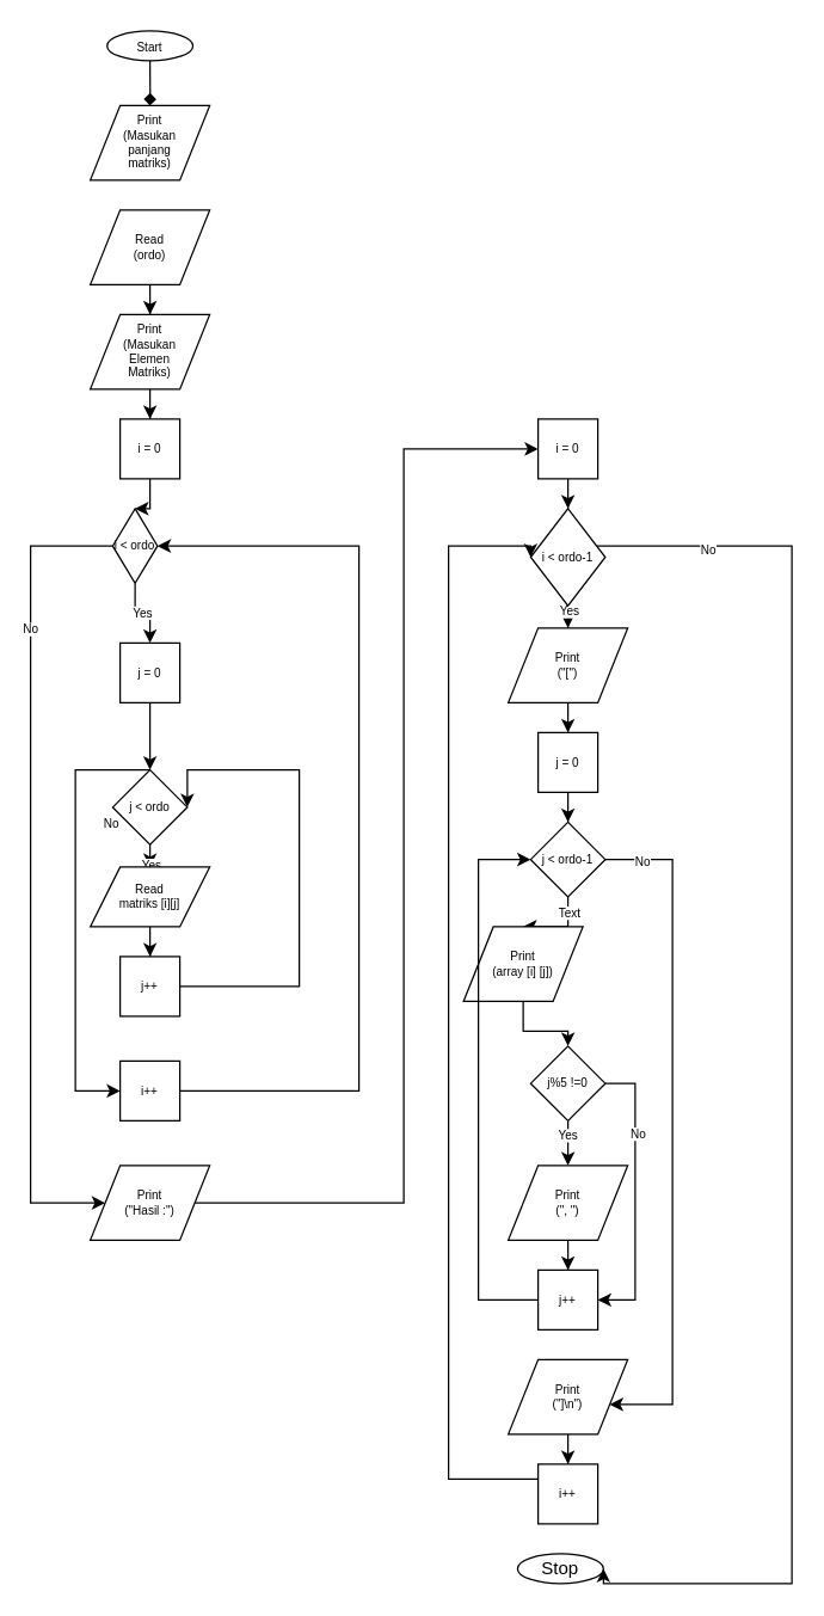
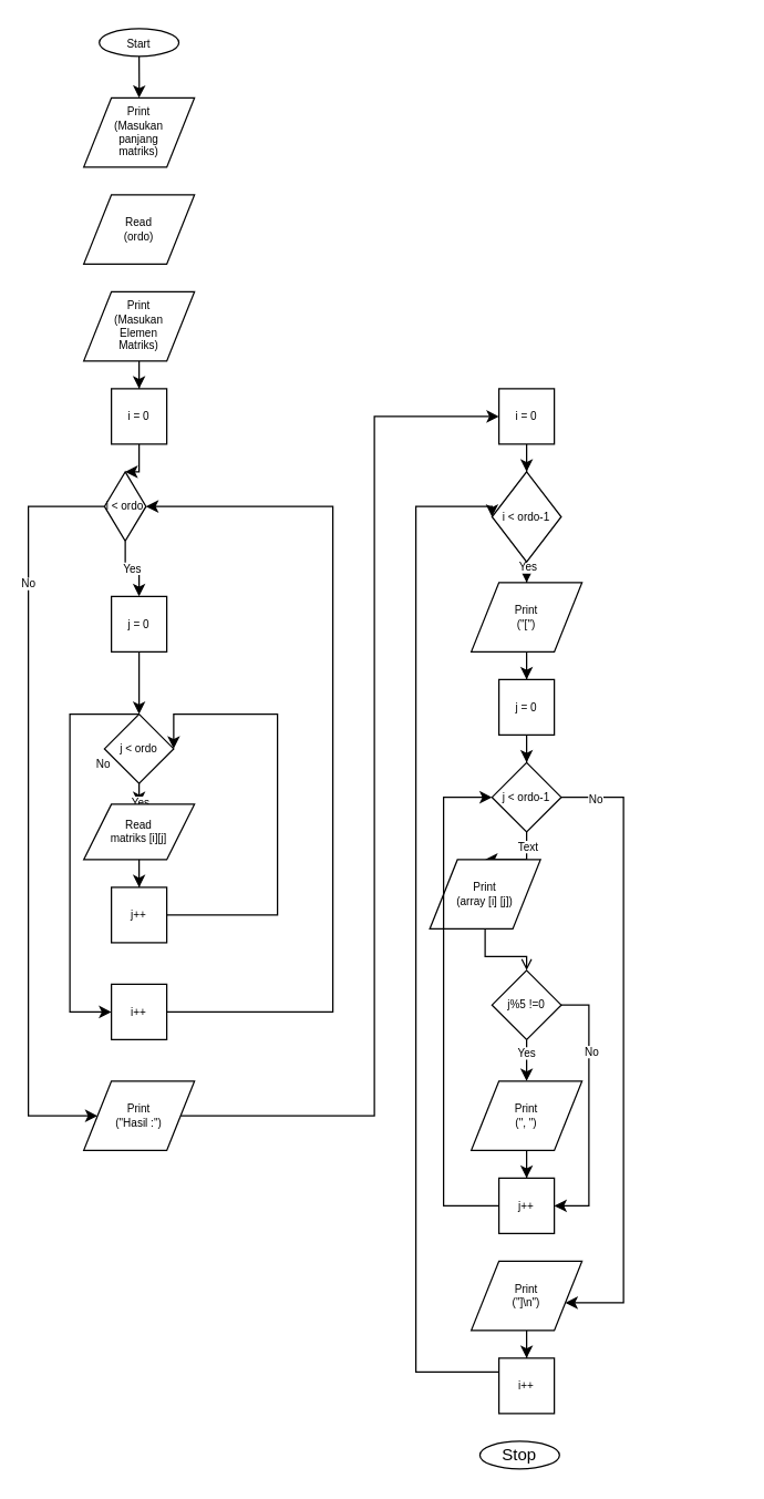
- <mxCell id="2" style="edgeStyle=orthogonalEdgeStyle;rounded=0;orthogonalLoop=1;jettySize=auto;html=1;entryX=0.5;entryY=0;entryDx=0;entryDy=0;fontSize=8;endArrow=diamond;" edge="1" parent="1" source="3" target="4"><mxGeometry relative="1" as="geometry" /></mxCell>
+ <mxCell id="2" style="edgeStyle=orthogonalEdgeStyle;rounded=0;orthogonalLoop=1;jettySize=auto;html=1;entryX=0.5;entryY=0;entryDx=0;entryDy=0;fontSize=8;" edge="1" parent="1" source="3" target="4"><mxGeometry relative="1" as="geometry" /></mxCell>
- <mxCell id="5" style="edgeStyle=orthogonalEdgeStyle;rounded=0;orthogonalLoop=1;jettySize=auto;html=1;entryX=0.5;entryY=0;entryDx=0;entryDy=0;fontSize=8;" edge="1" parent="1" source="6" target="8"><mxGeometry relative="1" as="geometry" /></mxCell>
- <mxCell id="46" style="edgeStyle=orthogonalEdgeStyle;rounded=0;orthogonalLoop=1;jettySize=auto;html=1;entryX=0.5;entryY=0;entryDx=0;entryDy=0;fontSize=8;" edge="1" parent="1" source="47" target="51"><mxGeometry relative="1" as="geometry" /></mxCell>
+ <mxCell id="46" style="edgeStyle=orthogonalEdgeStyle;rounded=0;orthogonalLoop=1;jettySize=auto;html=1;entryX=0.5;entryY=0;entryDx=0;entryDy=0;fontSize=8;endArrow=open;" edge="1" parent="1" source="47" target="51"><mxGeometry relative="1" as="geometry" /></mxCell>
- <mxCell id="34" style="edgeStyle=orthogonalEdgeStyle;rounded=0;orthogonalLoop=1;jettySize=auto;html=1;fontSize=8;entryX=1;entryY=0.5;entryDx=0;entryDy=0;" edge="1" parent="1" source="36" target="60"><mxGeometry relative="1" as="geometry"><mxPoint x="520" y="990" as="targetPoint" /><Array as="points"><mxPoint x="530" y="365" /><mxPoint x="530" y="1060" /></Array></mxGeometry></mxCell>
- <mxCell id="35" value="No" style="edgeLabel;html=1;align=center;verticalAlign=middle;resizable=0;points=[];fontSize=8;" vertex="1" connectable="0" parent="34"><mxGeometry x="-0.847" y="-2" relative="1" as="geometry"><mxPoint as="offset" /></mxGeometry></mxCell>
